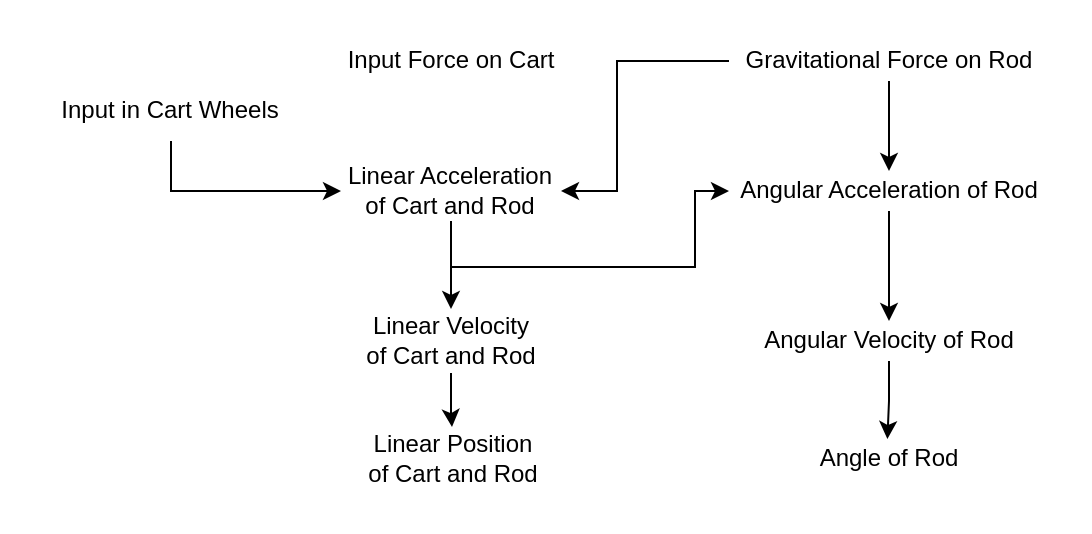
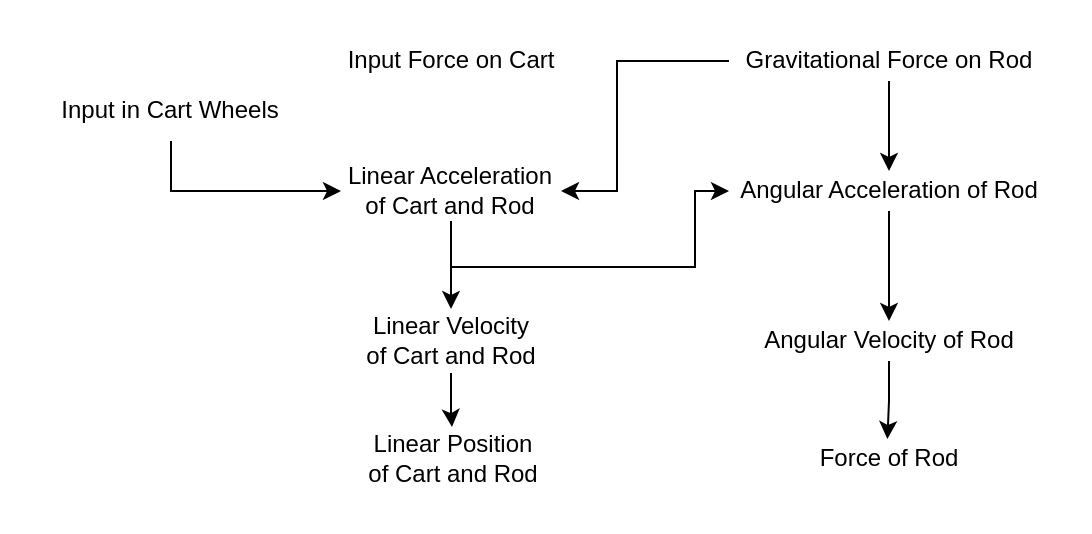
- <mxCell id="12" value="Angle of Rod" style="text;html=1;align=center;verticalAlign=middle;resizable=0;points=[];autosize=1;strokeColor=none;fillColor=none;" vertex="1" parent="1"><mxGeometry x="404" y="219" width="80" height="20" as="geometry" /></mxCell>
+ <mxCell id="12" value="Force of Rod" style="text;html=1;align=center;verticalAlign=middle;resizable=0;points=[];autosize=1;strokeColor=none;fillColor=none;" vertex="1" parent="1"><mxGeometry x="404" y="219" width="80" height="20" as="geometry" /></mxCell>
